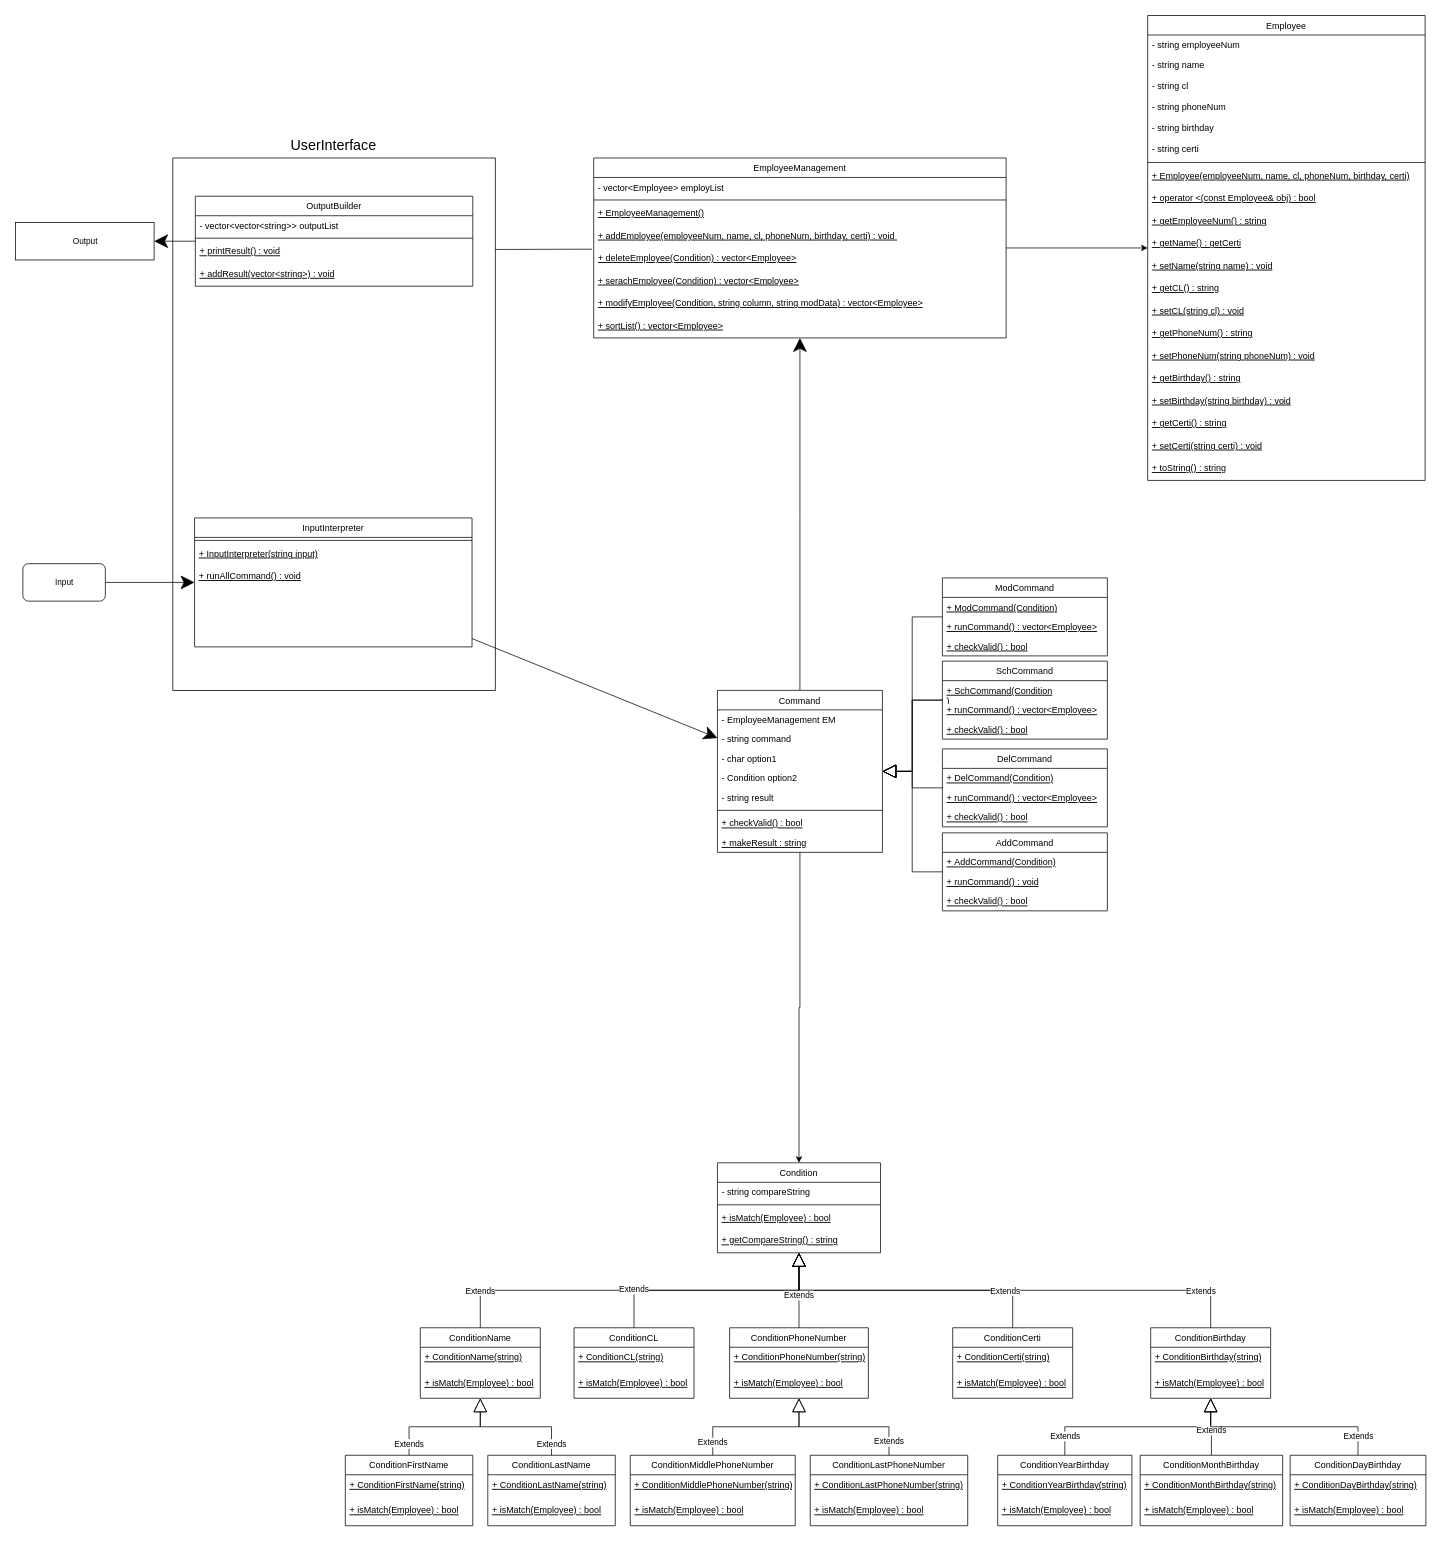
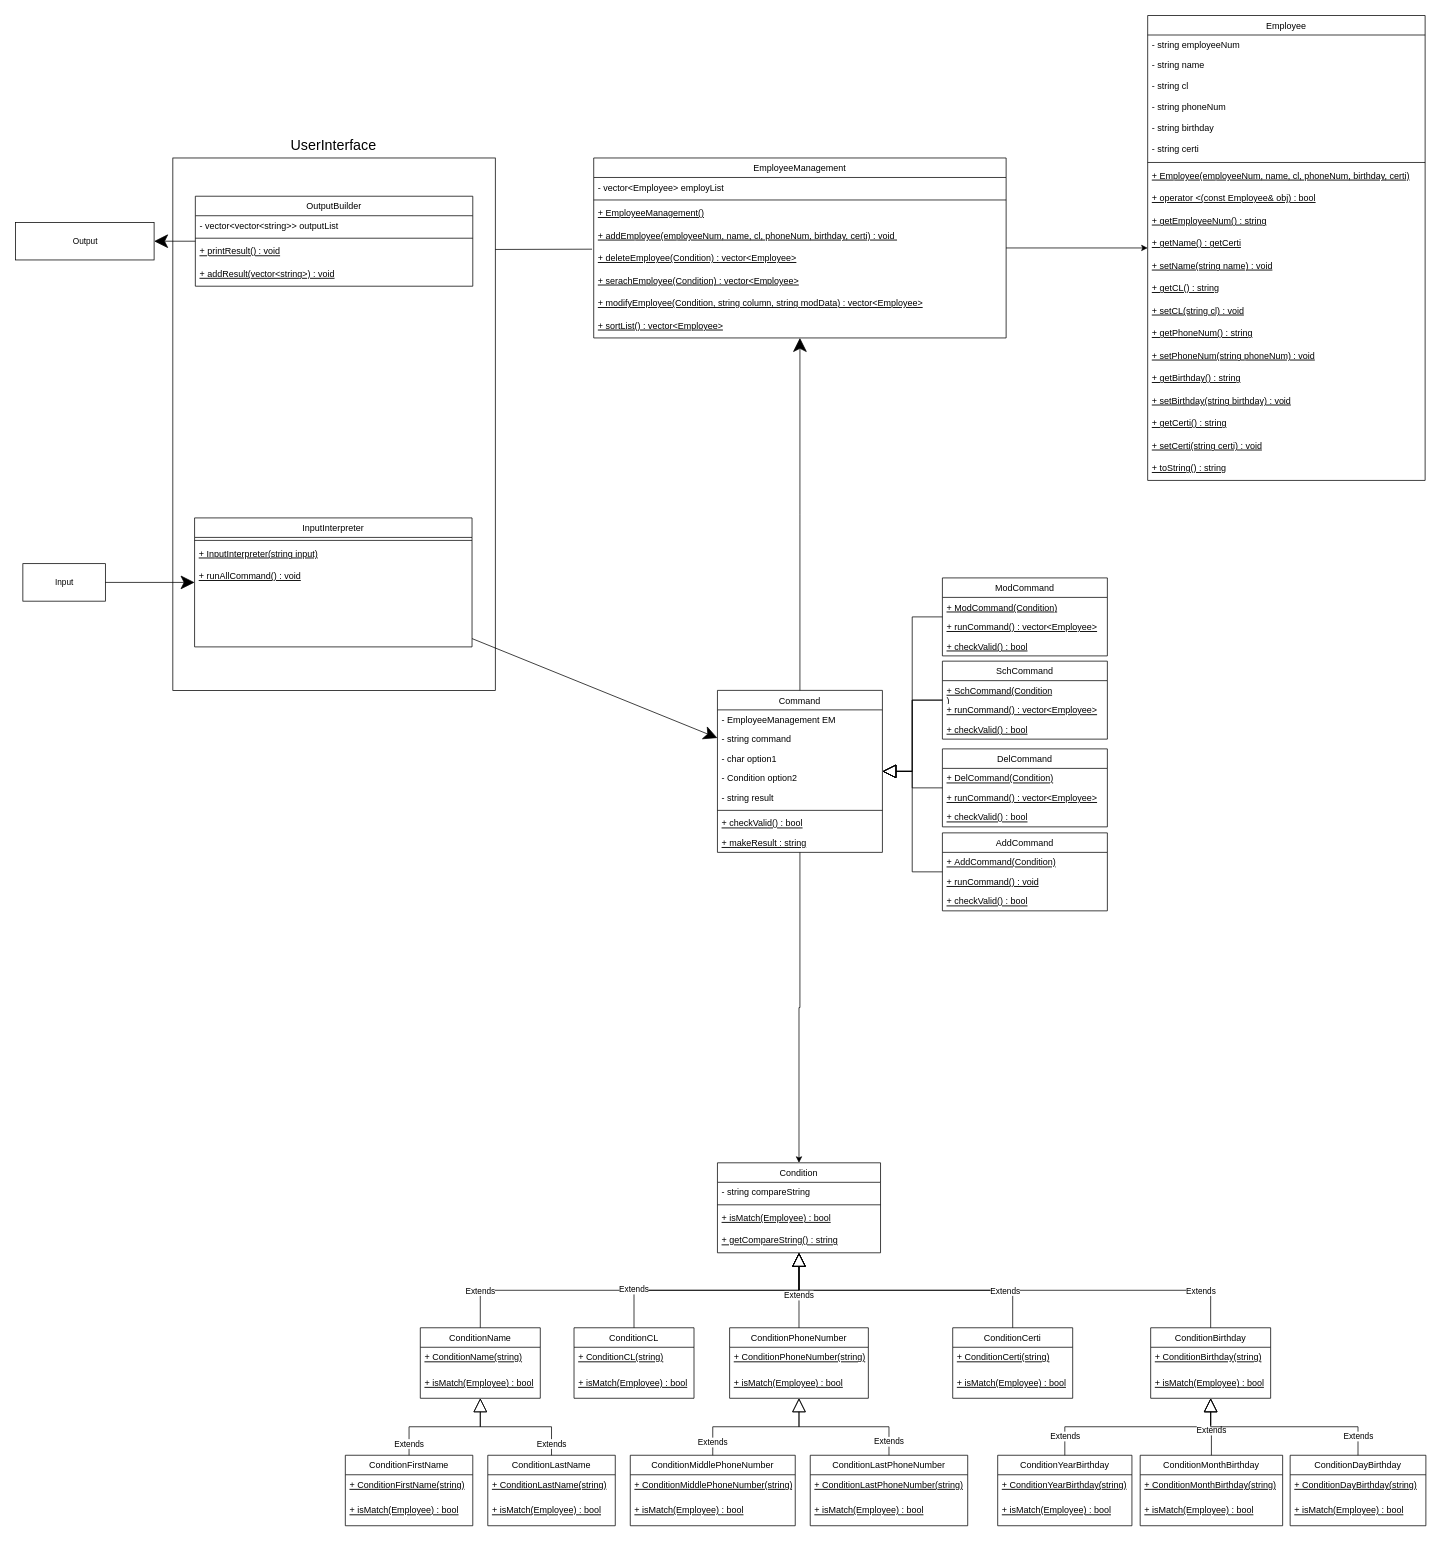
- <mxCell id="114" value="Input" style="html=1;fontFamily=Helvetica;fontSize=11;fontColor=default;rounded=1;" parent="1" vertex="1"><mxGeometry x="30" y="751" width="110" height="50" as="geometry" /></mxCell>
+ <mxCell id="114" value="Input" style="html=1;fontFamily=Helvetica;fontSize=11;fontColor=default;" parent="1" vertex="1"><mxGeometry x="30" y="751" width="110" height="50" as="geometry" /></mxCell>
